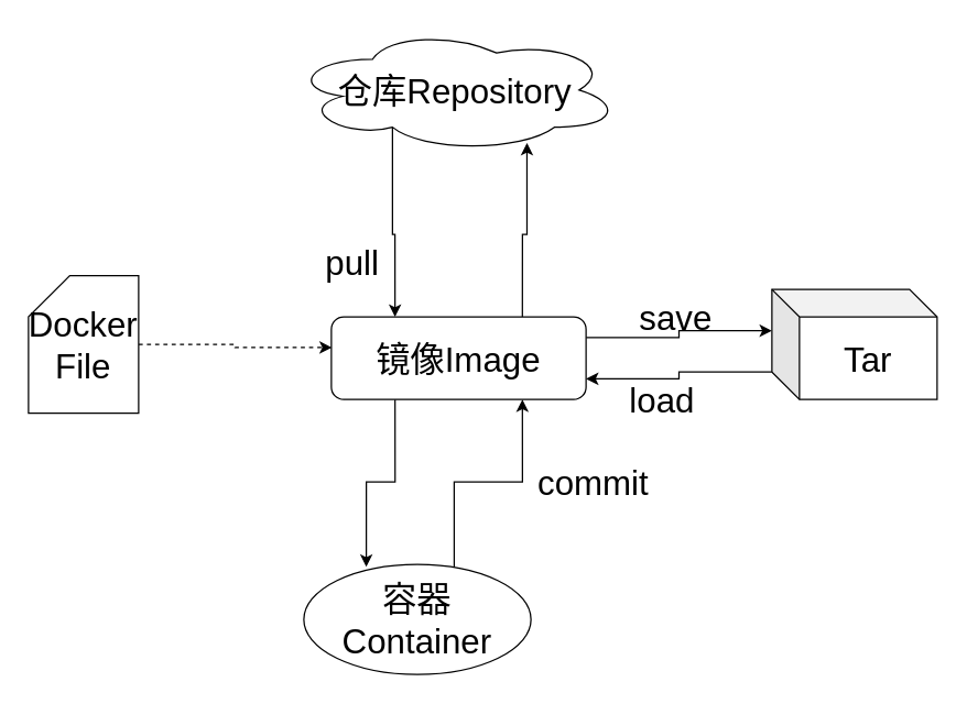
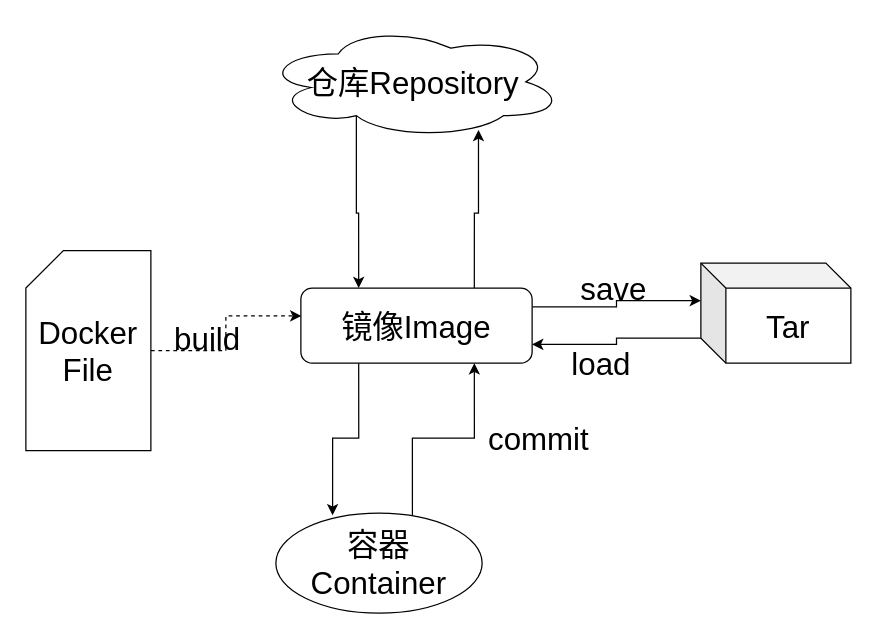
- <mxCell id="8" value="pull" style="text;html=1;align=center;verticalAlign=middle;resizable=0;points=[];autosize=1;strokeColor=none;fillColor=none;fontSize=25;" vertex="1" parent="1"><mxGeometry x="230" y="170" width="50" height="40" as="geometry" /></mxCell>
- <mxCell id="10" value="Docker File" style="shape=card;whiteSpace=wrap;html=1;fontSize=25;" vertex="1" parent="1"><mxGeometry x="20" y="200" width="80" height="100" as="geometry" /></mxCell>
+ <mxCell id="10" value="Docker File" style="shape=card;whiteSpace=wrap;html=1;fontSize=25;" vertex="1" parent="1"><mxGeometry x="20" y="200" width="100" height="160" as="geometry" /></mxCell>
+ <mxCell id="11" value="build" style="text;html=1;align=center;verticalAlign=middle;resizable=0;points=[];autosize=1;strokeColor=none;fillColor=none;fontSize=25;" vertex="1" parent="1"><mxGeometry x="130" y="250" width="70" height="40" as="geometry" /></mxCell>
